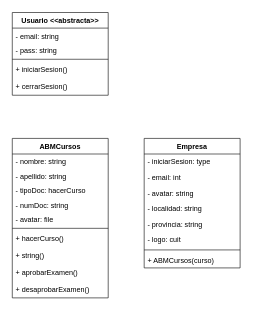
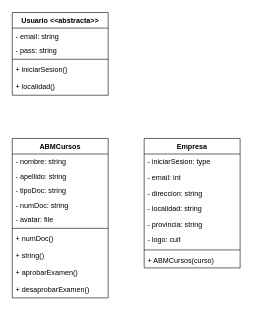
- <mxCell id="7" value="+ cerrarSesion()" style="text;strokeColor=none;fillColor=none;align=left;verticalAlign=top;spacingLeft=4;spacingRight=4;overflow=hidden;rotatable=0;points=[[0,0.5],[1,0.5]];portConstraint=eastwest;" vertex="1" parent="2"><mxGeometry y="110" width="160" height="28" as="geometry" /></mxCell>
+ <mxCell id="7" value="+ localidad()" style="text;strokeColor=none;fillColor=none;align=left;verticalAlign=top;spacingLeft=4;spacingRight=4;overflow=hidden;rotatable=0;points=[[0,0.5],[1,0.5]];portConstraint=eastwest;" vertex="1" parent="2"><mxGeometry y="110" width="160" height="28" as="geometry" /></mxCell>
- <mxCell id="11" value="- tipoDoc: hacerCurso" style="text;strokeColor=none;fillColor=none;align=left;verticalAlign=top;spacingLeft=4;spacingRight=4;overflow=hidden;rotatable=0;points=[[0,0.5],[1,0.5]];portConstraint=eastwest;" vertex="1" parent="8"><mxGeometry y="74" width="160" height="24" as="geometry" /></mxCell>
+ <mxCell id="11" value="- tipoDoc: string" style="text;strokeColor=none;fillColor=none;align=left;verticalAlign=top;spacingLeft=4;spacingRight=4;overflow=hidden;rotatable=0;points=[[0,0.5],[1,0.5]];portConstraint=eastwest;" vertex="1" parent="8"><mxGeometry y="74" width="160" height="24" as="geometry" /></mxCell>
- <mxCell id="22" value="- avatar: string" style="text;strokeColor=none;fillColor=none;align=left;verticalAlign=top;spacingLeft=4;spacingRight=4;overflow=hidden;rotatable=0;points=[[0,0.5],[1,0.5]];portConstraint=eastwest;" vertex="1" parent="19"><mxGeometry y="78" width="160" height="26" as="geometry" /></mxCell>
+ <mxCell id="22" value="- direccion: string" style="text;strokeColor=none;fillColor=none;align=left;verticalAlign=top;spacingLeft=4;spacingRight=4;overflow=hidden;rotatable=0;points=[[0,0.5],[1,0.5]];portConstraint=eastwest;" vertex="1" parent="19"><mxGeometry y="78" width="160" height="26" as="geometry" /></mxCell>
- <mxCell id="15" value="+ hacerCurso()" style="text;strokeColor=none;fillColor=none;align=left;verticalAlign=top;spacingLeft=4;spacingRight=4;overflow=hidden;rotatable=0;points=[[0,0.5],[1,0.5]];portConstraint=eastwest;" vertex="1" parent="8"><mxGeometry y="154" width="160" height="28" as="geometry" /></mxCell>
+ <mxCell id="15" value="+ numDoc()" style="text;strokeColor=none;fillColor=none;align=left;verticalAlign=top;spacingLeft=4;spacingRight=4;overflow=hidden;rotatable=0;points=[[0,0.5],[1,0.5]];portConstraint=eastwest;" vertex="1" parent="8"><mxGeometry y="154" width="160" height="28" as="geometry" /></mxCell>
